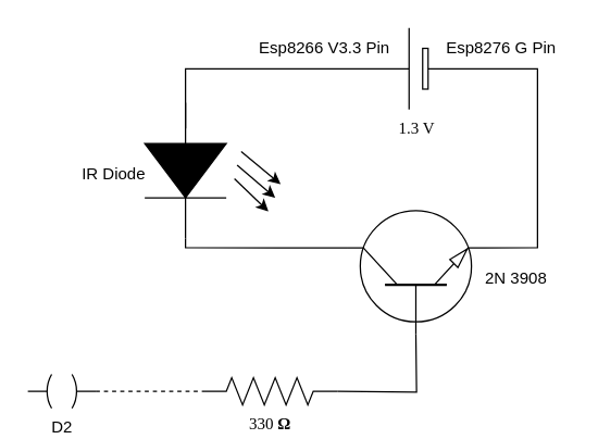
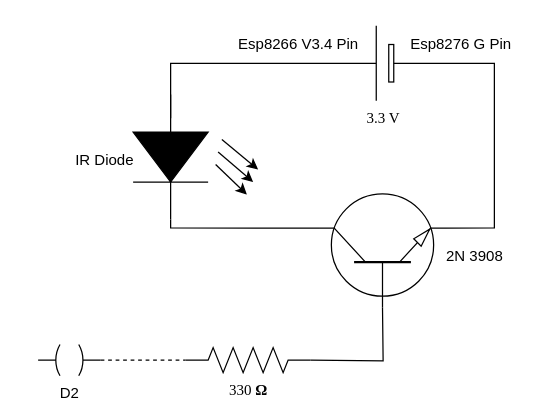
- <mxCell id="10" value="Esp8266 V3.3 Pin" style="text;html=1;align=center;verticalAlign=middle;resizable=0;points=[];autosize=1;strokeColor=none;fillColor=none;" parent="1" vertex="1"><mxGeometry x="178" y="20" width="120" height="30" as="geometry" /></mxCell>
+ <mxCell id="10" value="Esp8266 V3.4 Pin" style="text;html=1;align=center;verticalAlign=middle;resizable=0;points=[];autosize=1;strokeColor=none;fillColor=none;" parent="1" vertex="1"><mxGeometry x="178" y="20" width="120" height="30" as="geometry" /></mxCell>
- <mxCell id="5" value="1.3 V" style="verticalLabelPosition=bottom;shadow=0;dashed=0;align=center;fillColor=default;html=1;verticalAlign=top;strokeWidth=1;shape=mxgraph.electrical.miscellaneous.monocell_battery;rounded=1;comic=0;labelBackgroundColor=none;fontFamily=Verdana;fontSize=12;flipH=1;" parent="1" vertex="1"><mxGeometry x="255.5" y="20" width="100" height="60" as="geometry" /></mxCell>
+ <mxCell id="5" value="3.3 V" style="verticalLabelPosition=bottom;shadow=0;dashed=0;align=center;fillColor=default;html=1;verticalAlign=top;strokeWidth=1;shape=mxgraph.electrical.miscellaneous.monocell_battery;rounded=1;comic=0;labelBackgroundColor=none;fontFamily=Verdana;fontSize=12;flipH=1;" parent="1" vertex="1"><mxGeometry x="255.5" y="20" width="100" height="60" as="geometry" /></mxCell>
- <mxCell id="7" value="D2" style="pointerEvents=1;verticalLabelPosition=bottom;shadow=0;dashed=0;align=center;html=1;verticalAlign=top;shape=mxgraph.electrical.plc_ladder.output_1;" parent="1" vertex="1"><mxGeometry x="20" y="275" width="50" height="25" as="geometry" /></mxCell>
+ <mxCell id="7" value="D2" style="pointerEvents=1;verticalLabelPosition=bottom;shadow=0;dashed=0;align=center;html=1;verticalAlign=top;shape=mxgraph.electrical.plc_ladder.output_1;" parent="1" vertex="1"><mxGeometry x="30" y="275" width="50" height="25" as="geometry" /></mxCell>
